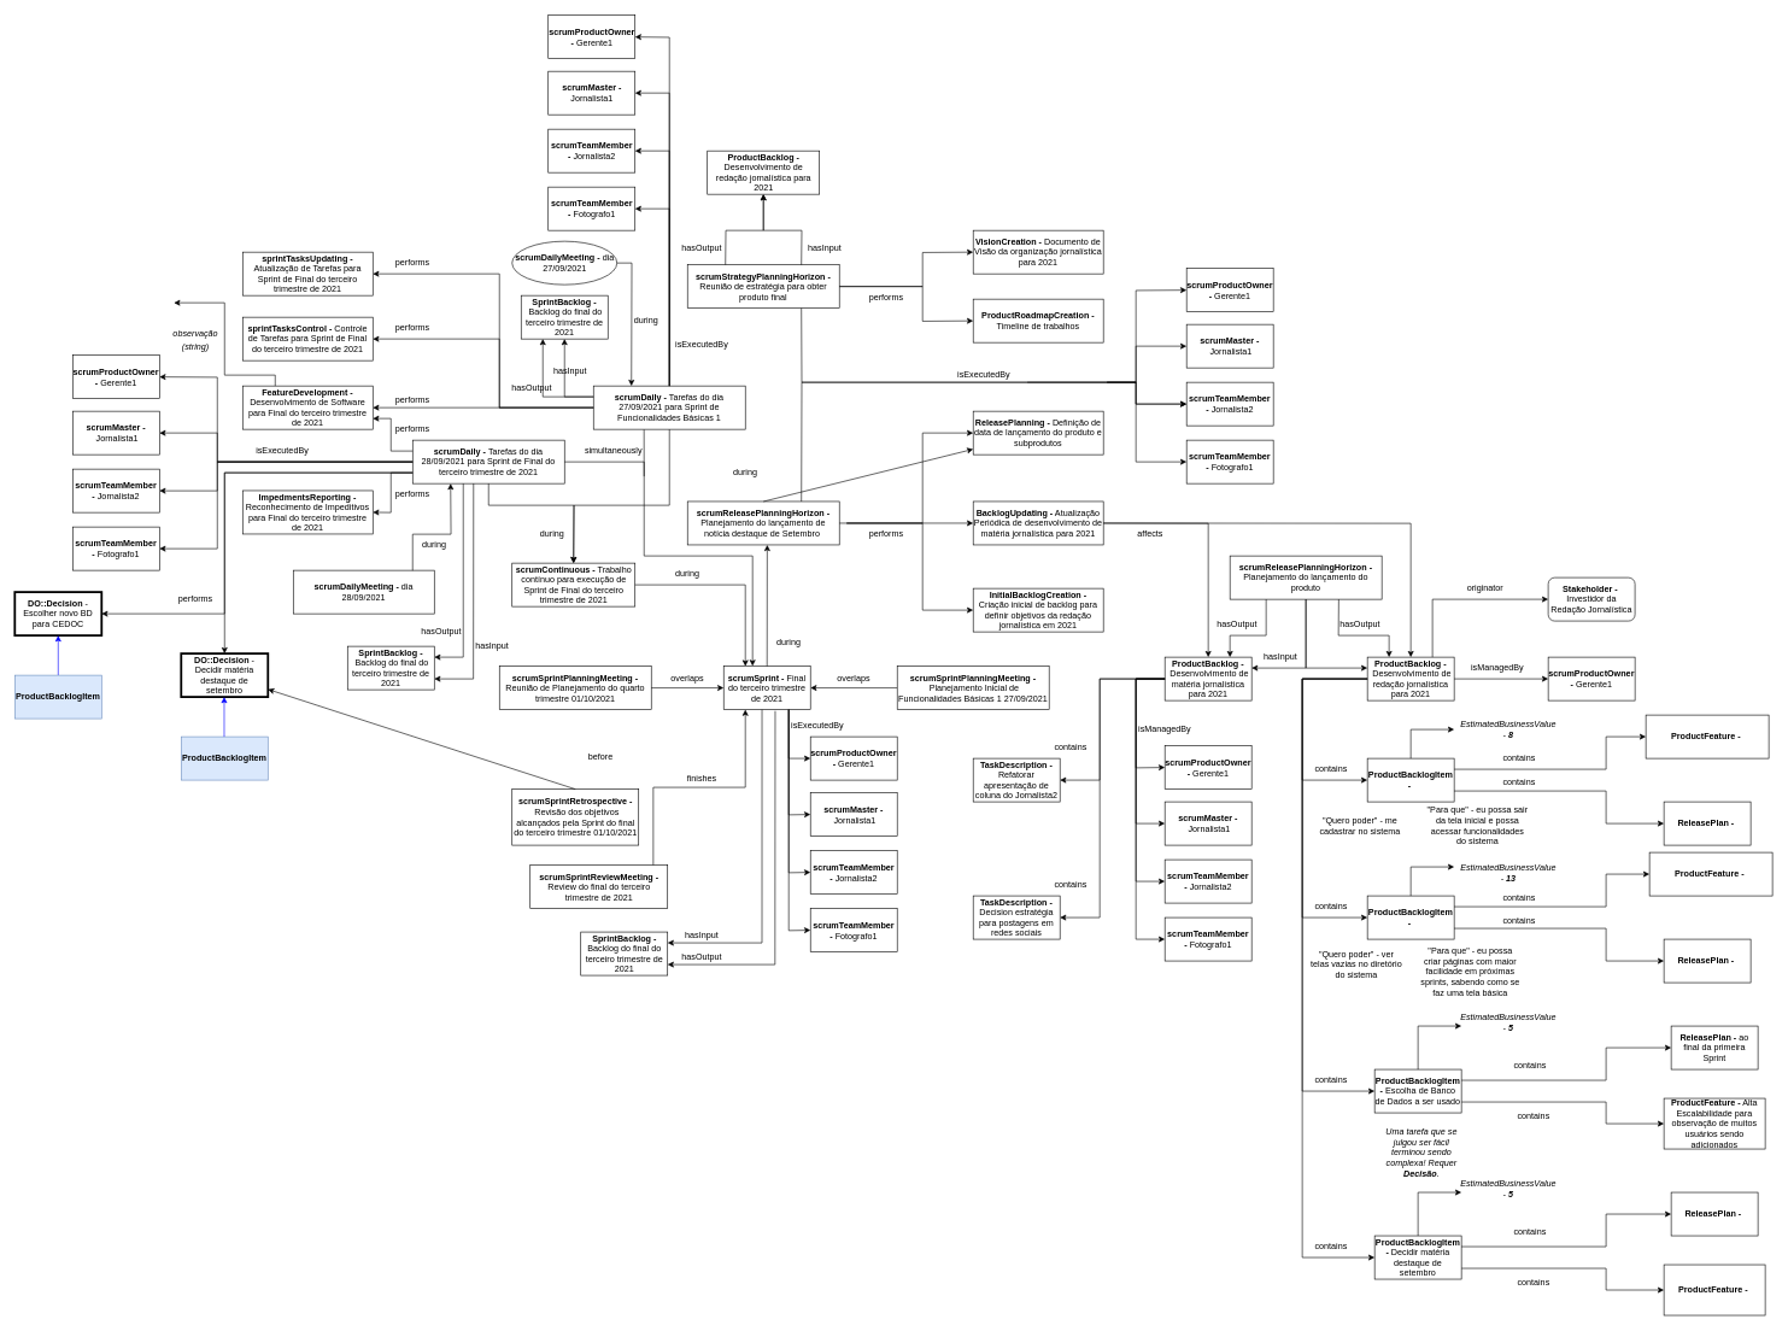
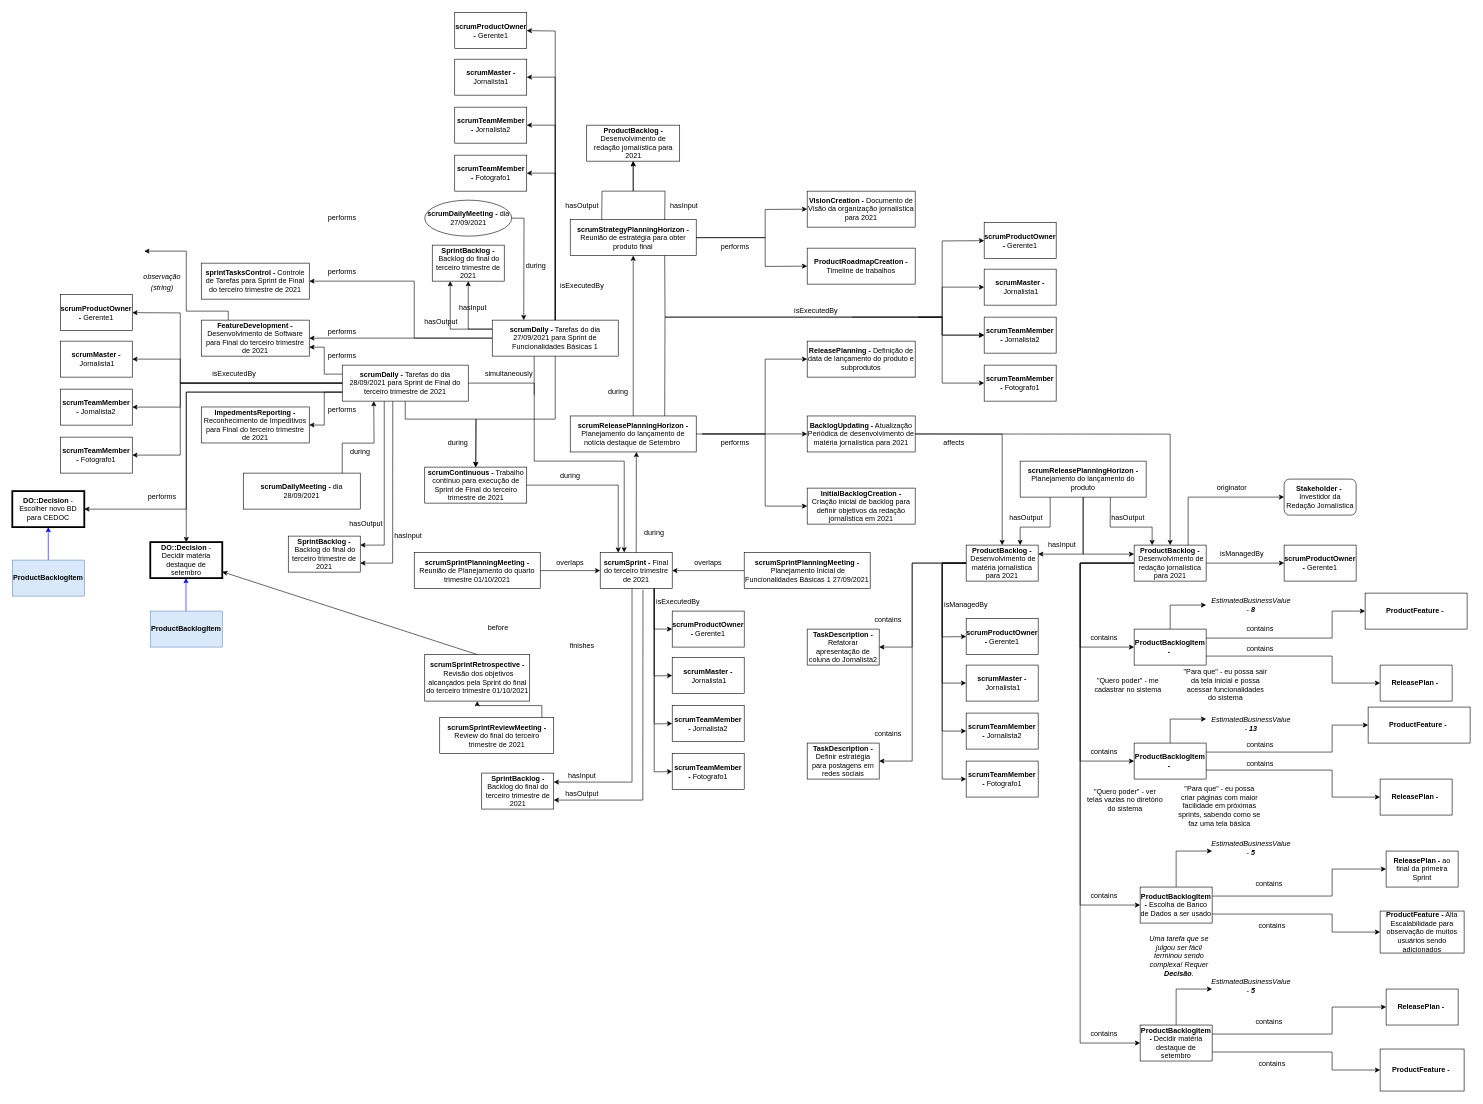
- <mxCell id="69" value="&lt;b&gt;sprintTasksUpdating -&lt;/b&gt; Atualização de Tarefas para Sprint de Final do terceiro trimestre de 2021" style="rounded=0;whiteSpace=wrap;html=1;" parent="1" vertex="1"><mxGeometry x="335" y="348" width="180" height="60" as="geometry" /></mxCell>
- <mxCell id="92" value="" style="endArrow=classic;html=1;rounded=0;entryX=1;entryY=0.5;entryDx=0;entryDy=0;exitX=0;exitY=0.5;exitDx=0;exitDy=0;" parent="1" source="82" target="69" edge="1"><mxGeometry width="50" height="50" relative="1" as="geometry"><mxPoint x="570" y="578" as="sourcePoint" /><mxPoint x="620" y="528" as="targetPoint" /><Array as="points"><mxPoint x="690" y="563" /><mxPoint x="690" y="378" /></Array></mxGeometry></mxCell>
- <mxCell id="60" value="" style="endArrow=classic;html=1;rounded=0;exitX=0.5;exitY=0;exitDx=0;exitDy=0;" parent="1" source="41" target="51" edge="1"><mxGeometry width="50" height="50" relative="1" as="geometry"><mxPoint x="1500" y="718" as="sourcePoint" /><mxPoint x="1550" y="668" as="targetPoint" /></mxGeometry></mxCell>
+ <mxCell id="60" value="" style="endArrow=classic;html=1;rounded=0;exitX=0.5;exitY=0;exitDx=0;exitDy=0;entryX=0.5;entryY=1;entryDx=0;entryDy=0;" parent="1" source="41" target="42" edge="1"><mxGeometry width="50" height="50" relative="1" as="geometry"><mxPoint x="1500" y="718" as="sourcePoint" /><mxPoint x="1550" y="668" as="targetPoint" /></mxGeometry></mxCell>
- <mxCell id="10" style="edgeStyle=orthogonalEdgeStyle;rounded=0;orthogonalLoop=1;jettySize=auto;html=1;exitX=0.896;exitY=0.008;exitDx=0;exitDy=0;entryX=0.25;entryY=1;entryDx=0;entryDy=0;fontFamily=Helvetica;fontSize=12;exitPerimeter=0;" parent="1" source="11" target="9" edge="1"><mxGeometry relative="1" as="geometry"><mxPoint x="1035" y="1008" as="targetPoint" /></mxGeometry></mxCell>
+ <mxCell id="10" style="edgeStyle=orthogonalEdgeStyle;rounded=0;orthogonalLoop=1;jettySize=auto;html=1;exitX=0.896;exitY=0.008;exitDx=0;exitDy=0;fontFamily=Helvetica;fontSize=12;exitPerimeter=0;" parent="1" source="11" target="35" edge="1"><mxGeometry relative="1" as="geometry"><mxPoint x="1035" y="1008" as="targetPoint" /></mxGeometry></mxCell>
- <mxCell id="21" value="&lt;b&gt;TaskDescription - &lt;/b&gt;Decision estratégia para postagens em redes sociais" style="rounded=0;whiteSpace=wrap;html=1;fontFamily=Helvetica;fontSize=12;" parent="1" vertex="1"><mxGeometry x="1345" y="1238" width="120" height="60" as="geometry" /></mxCell>
+ <mxCell id="21" value="&lt;b&gt;TaskDescription - &lt;/b&gt;Definir estratégia para postagens em redes sociais" style="rounded=0;whiteSpace=wrap;html=1;fontFamily=Helvetica;fontSize=12;" parent="1" vertex="1"><mxGeometry x="1345" y="1238" width="120" height="60" as="geometry" /></mxCell>
